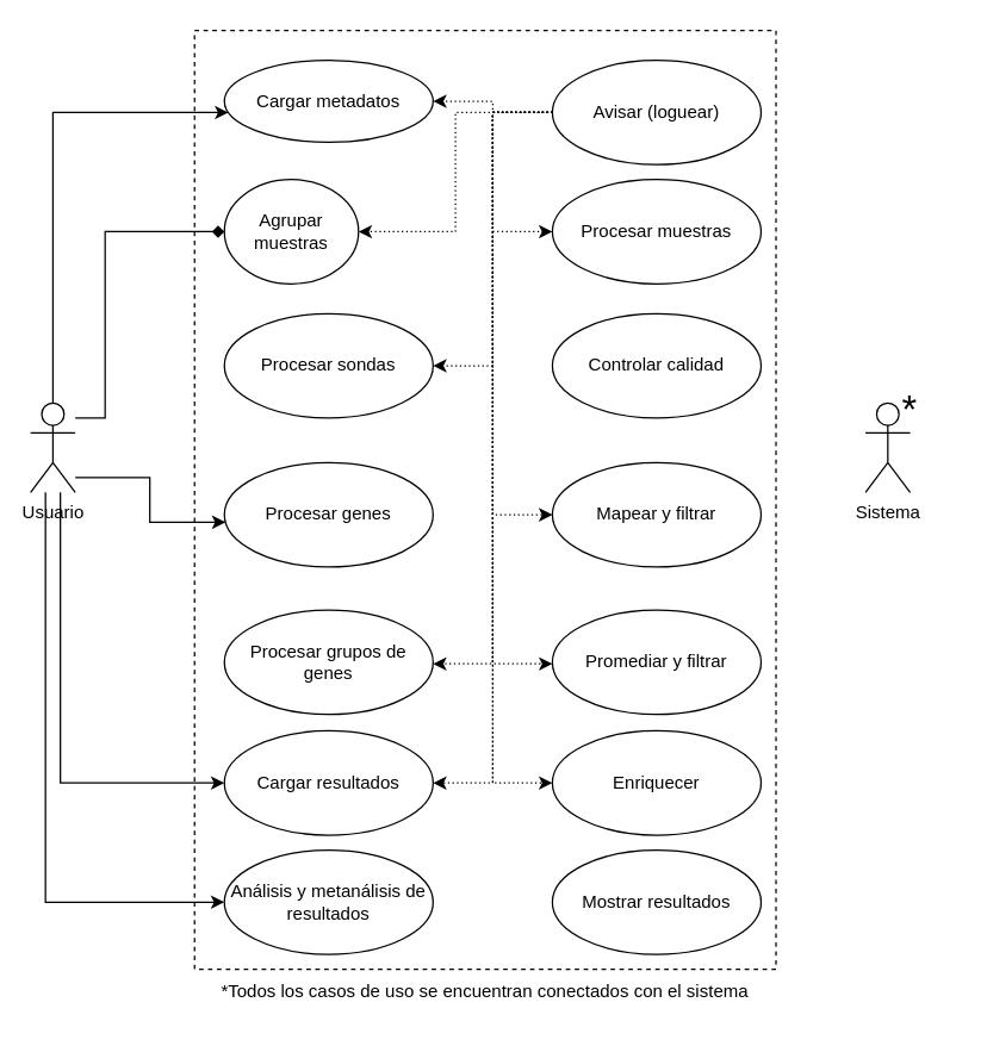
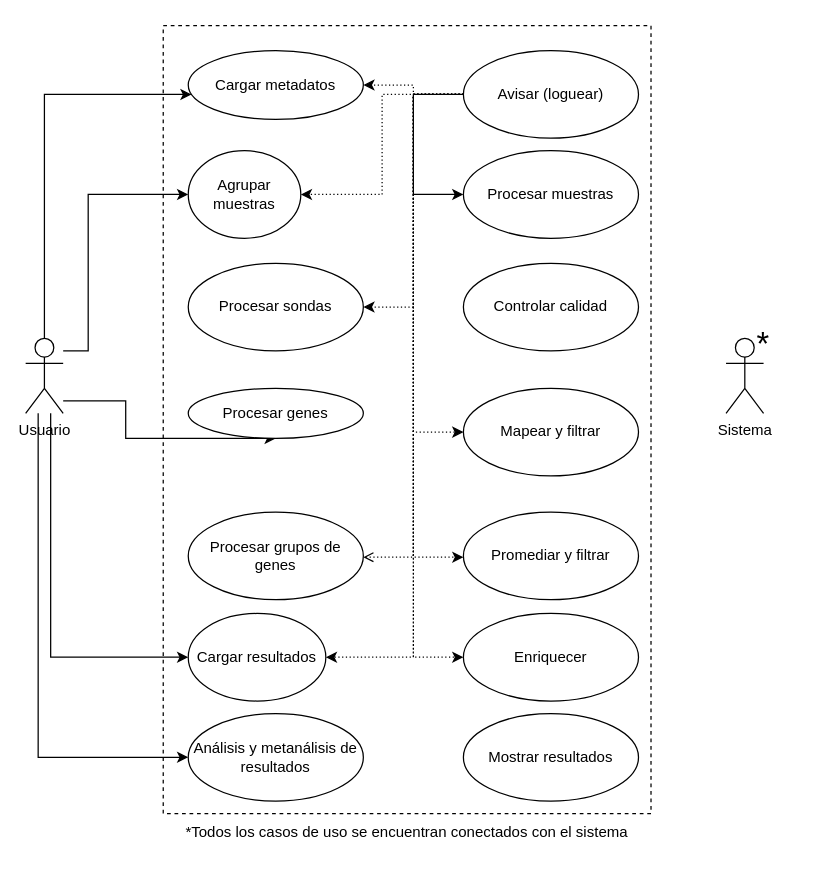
- <mxCell id="3" style="edgeStyle=orthogonalEdgeStyle;rounded=0;orthogonalLoop=1;jettySize=auto;html=1;endArrow=diamond;" edge="1" parent="1" source="8" target="9"><mxGeometry relative="1" as="geometry"><Array as="points"><mxPoint x="70" y="280" /><mxPoint x="70" y="155" /></Array></mxGeometry></mxCell>
+ <mxCell id="3" style="edgeStyle=orthogonalEdgeStyle;rounded=0;orthogonalLoop=1;jettySize=auto;html=1;" edge="1" parent="1" source="8" target="9"><mxGeometry relative="1" as="geometry"><Array as="points"><mxPoint x="70" y="280" /><mxPoint x="70" y="155" /></Array></mxGeometry></mxCell>
- <mxCell id="16" style="edgeStyle=orthogonalEdgeStyle;rounded=0;orthogonalLoop=1;jettySize=auto;html=1;dashed=1;dashPattern=1 2;" edge="1" parent="1" source="23" target="10"><mxGeometry relative="1" as="geometry"><Array as="points"><mxPoint x="330" y="75" /><mxPoint x="330" y="155" /></Array></mxGeometry></mxCell>
+ <mxCell id="16" style="edgeStyle=orthogonalEdgeStyle;rounded=0;orthogonalLoop=1;jettySize=auto;html=1;dashed=0;dashPattern=1 2;" edge="1" parent="1" source="23" target="10"><mxGeometry relative="1" as="geometry"><Array as="points"><mxPoint x="330" y="75" /><mxPoint x="330" y="155" /></Array></mxGeometry></mxCell>
- <mxCell id="27" value="Procesar genes" style="ellipse;whiteSpace=wrap;html=1;" vertex="1" parent="1"><mxGeometry x="150" y="310" width="140" height="70" as="geometry" /></mxCell>
+ <mxCell id="27" value="Procesar genes" style="ellipse;whiteSpace=wrap;html=1;" vertex="1" parent="1"><mxGeometry x="150" y="310" width="140" height="40" as="geometry" /></mxCell>
- <mxCell id="18" style="edgeStyle=orthogonalEdgeStyle;rounded=0;orthogonalLoop=1;jettySize=auto;html=1;dashed=1;dashPattern=1 2;" edge="1" parent="1" source="23" target="28"><mxGeometry relative="1" as="geometry"><Array as="points"><mxPoint x="330" y="75" /><mxPoint x="330" y="445" /></Array></mxGeometry></mxCell>
+ <mxCell id="18" style="edgeStyle=orthogonalEdgeStyle;rounded=0;orthogonalLoop=1;jettySize=auto;html=1;dashed=1;dashPattern=1 2;endArrow=open;" edge="1" parent="1" source="23" target="28"><mxGeometry relative="1" as="geometry"><Array as="points"><mxPoint x="330" y="75" /><mxPoint x="330" y="445" /></Array></mxGeometry></mxCell>
- <mxCell id="34" value="Cargar resultados" style="ellipse;whiteSpace=wrap;html=1;" vertex="1" parent="1"><mxGeometry x="150" y="490" width="140" height="70" as="geometry" /></mxCell>
+ <mxCell id="34" value="Cargar resultados" style="ellipse;whiteSpace=wrap;html=1;" vertex="1" parent="1"><mxGeometry x="150" y="490" width="110" height="70" as="geometry" /></mxCell>
